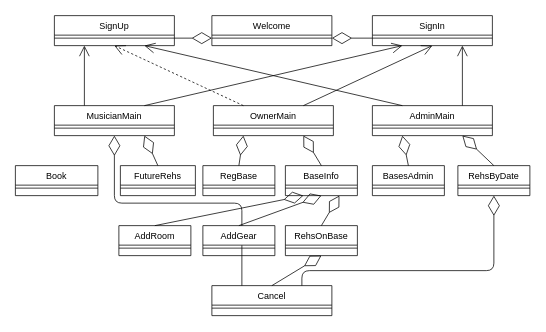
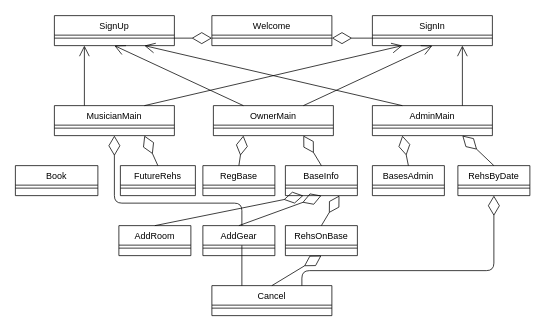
- <mxCell id="17" value="" style="endArrow=open;endFill=1;endSize=12;html=1;exitX=0.25;exitY=0;exitDx=0;exitDy=0;entryX=0.5;entryY=1;entryDx=0;entryDy=0;dashed=1;" edge="1" parent="1" source="12" target="7"><mxGeometry width="160" relative="1" as="geometry"><mxPoint x="162" y="150" as="sourcePoint" /><mxPoint x="190" y="70" as="targetPoint" /></mxGeometry></mxCell>
+ <mxCell id="17" value="" style="endArrow=open;endFill=1;endSize=12;html=1;exitX=0.25;exitY=0;exitDx=0;exitDy=0;entryX=0.5;entryY=1;entryDx=0;entryDy=0;" edge="1" parent="1" source="12" target="7"><mxGeometry width="160" relative="1" as="geometry"><mxPoint x="162" y="150" as="sourcePoint" /><mxPoint x="190" y="70" as="targetPoint" /></mxGeometry></mxCell>
